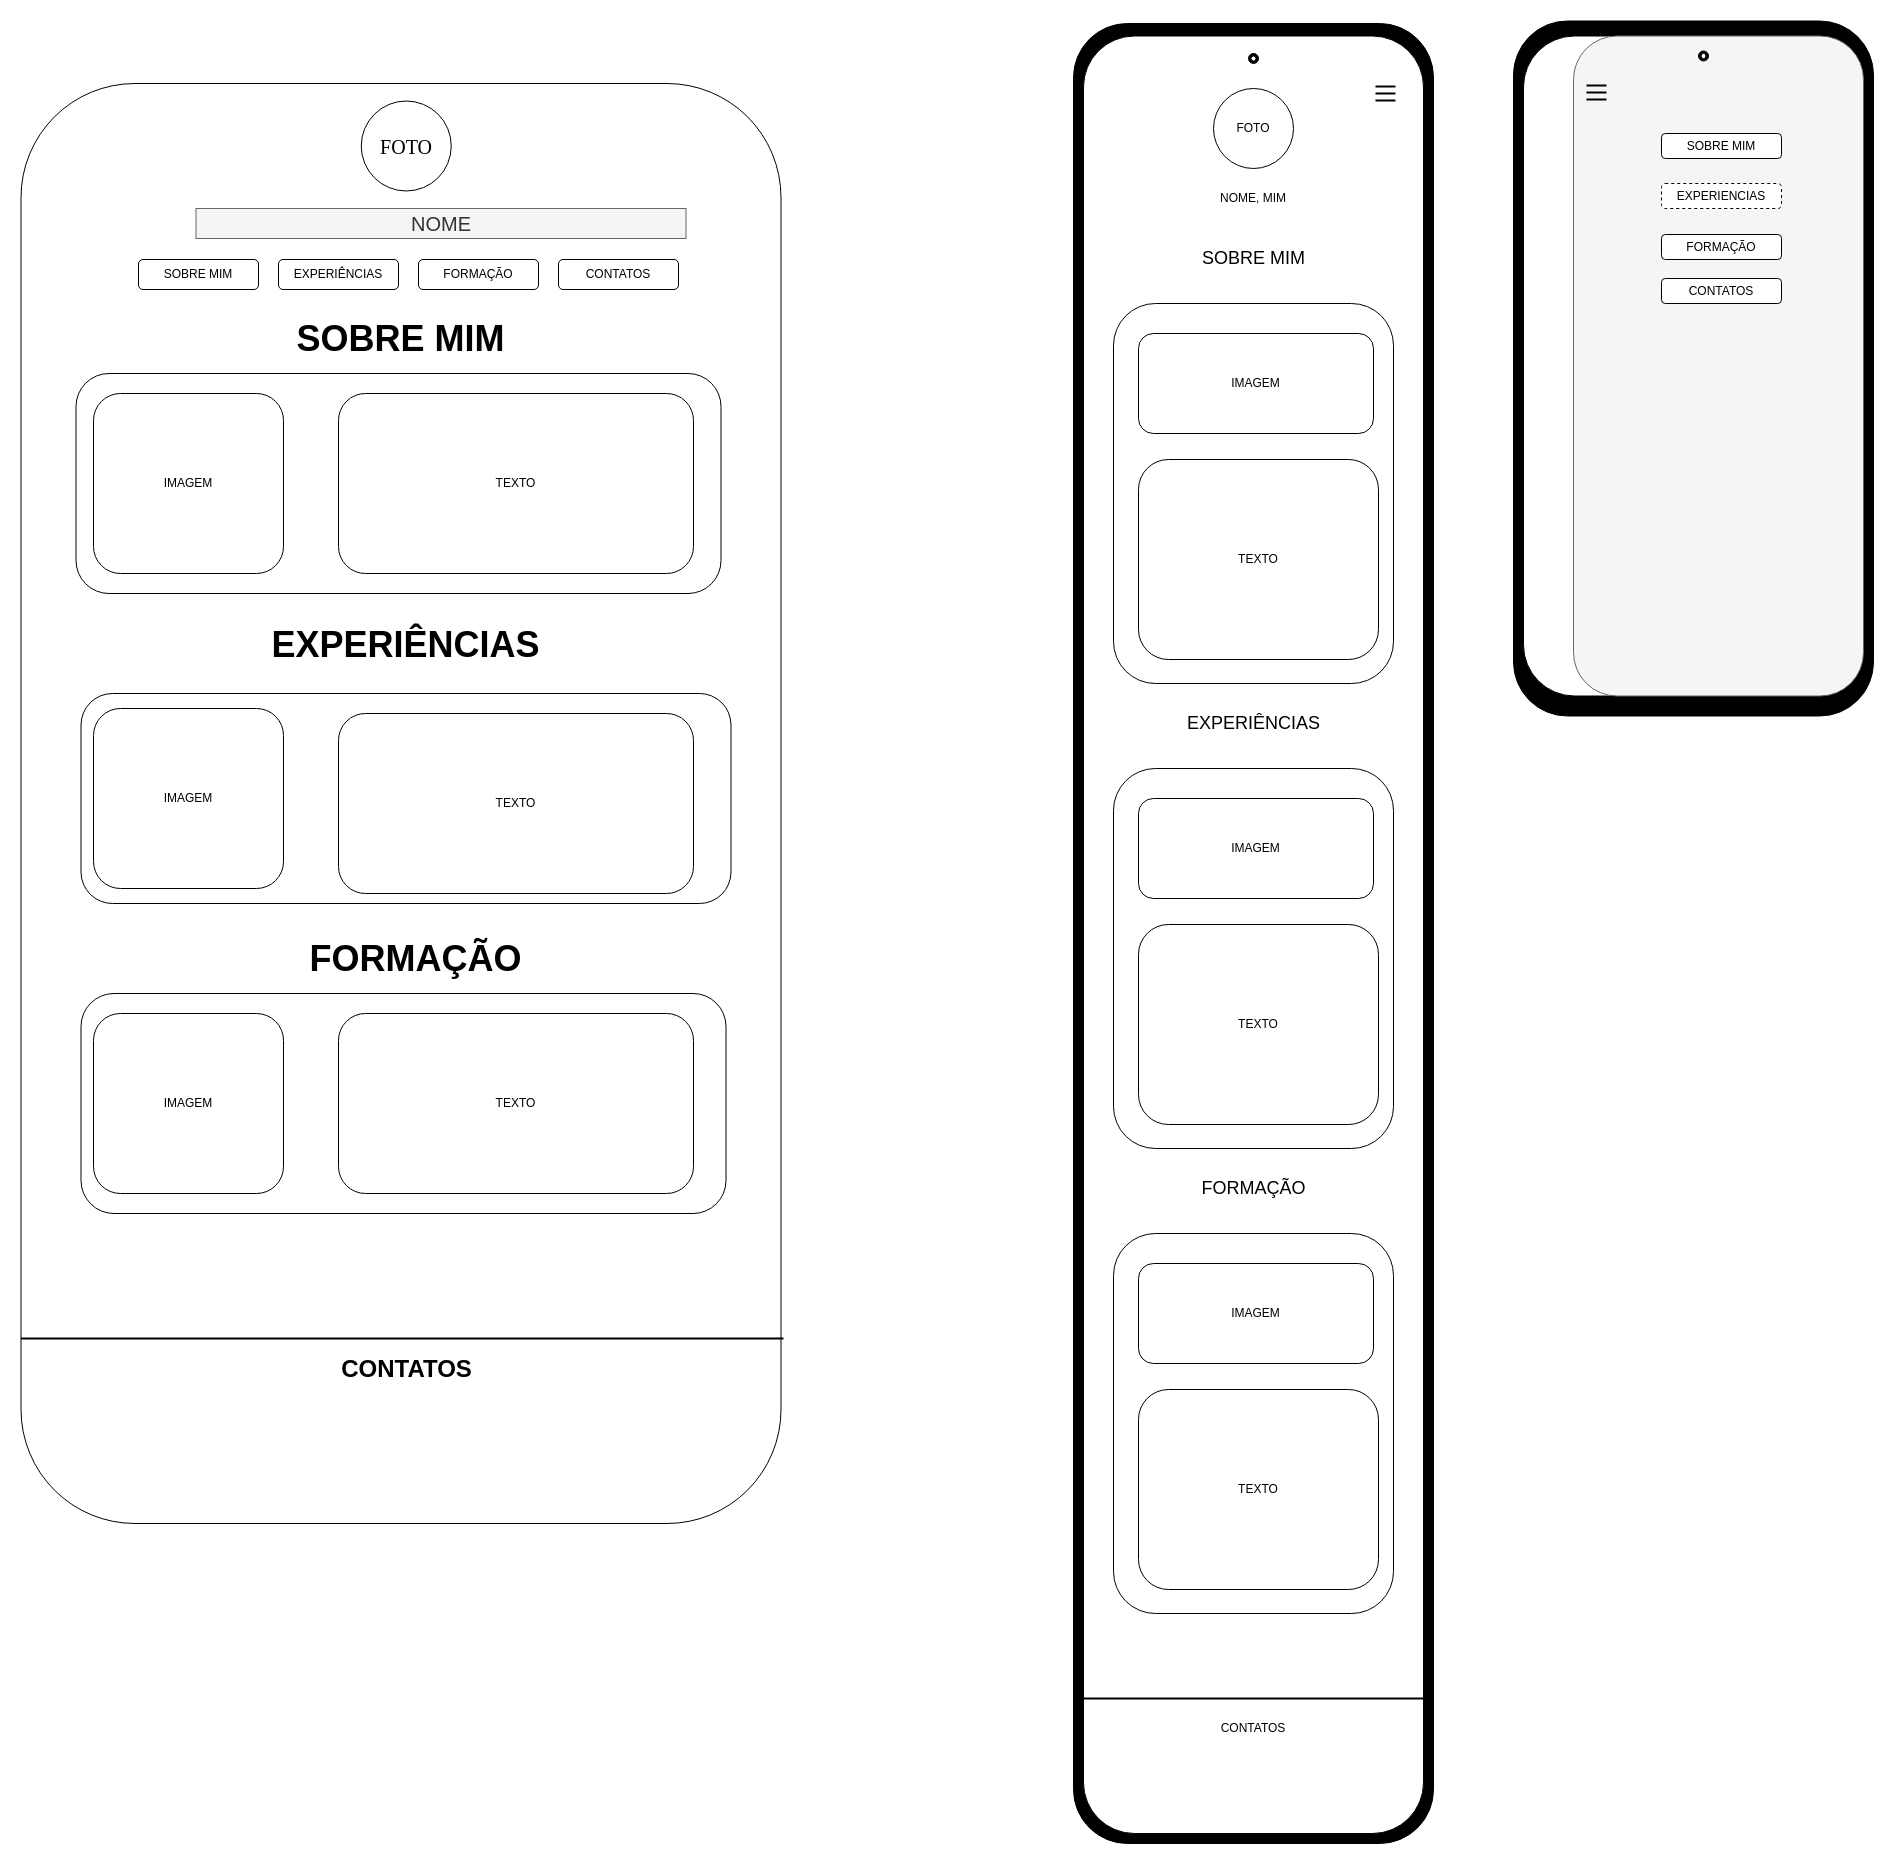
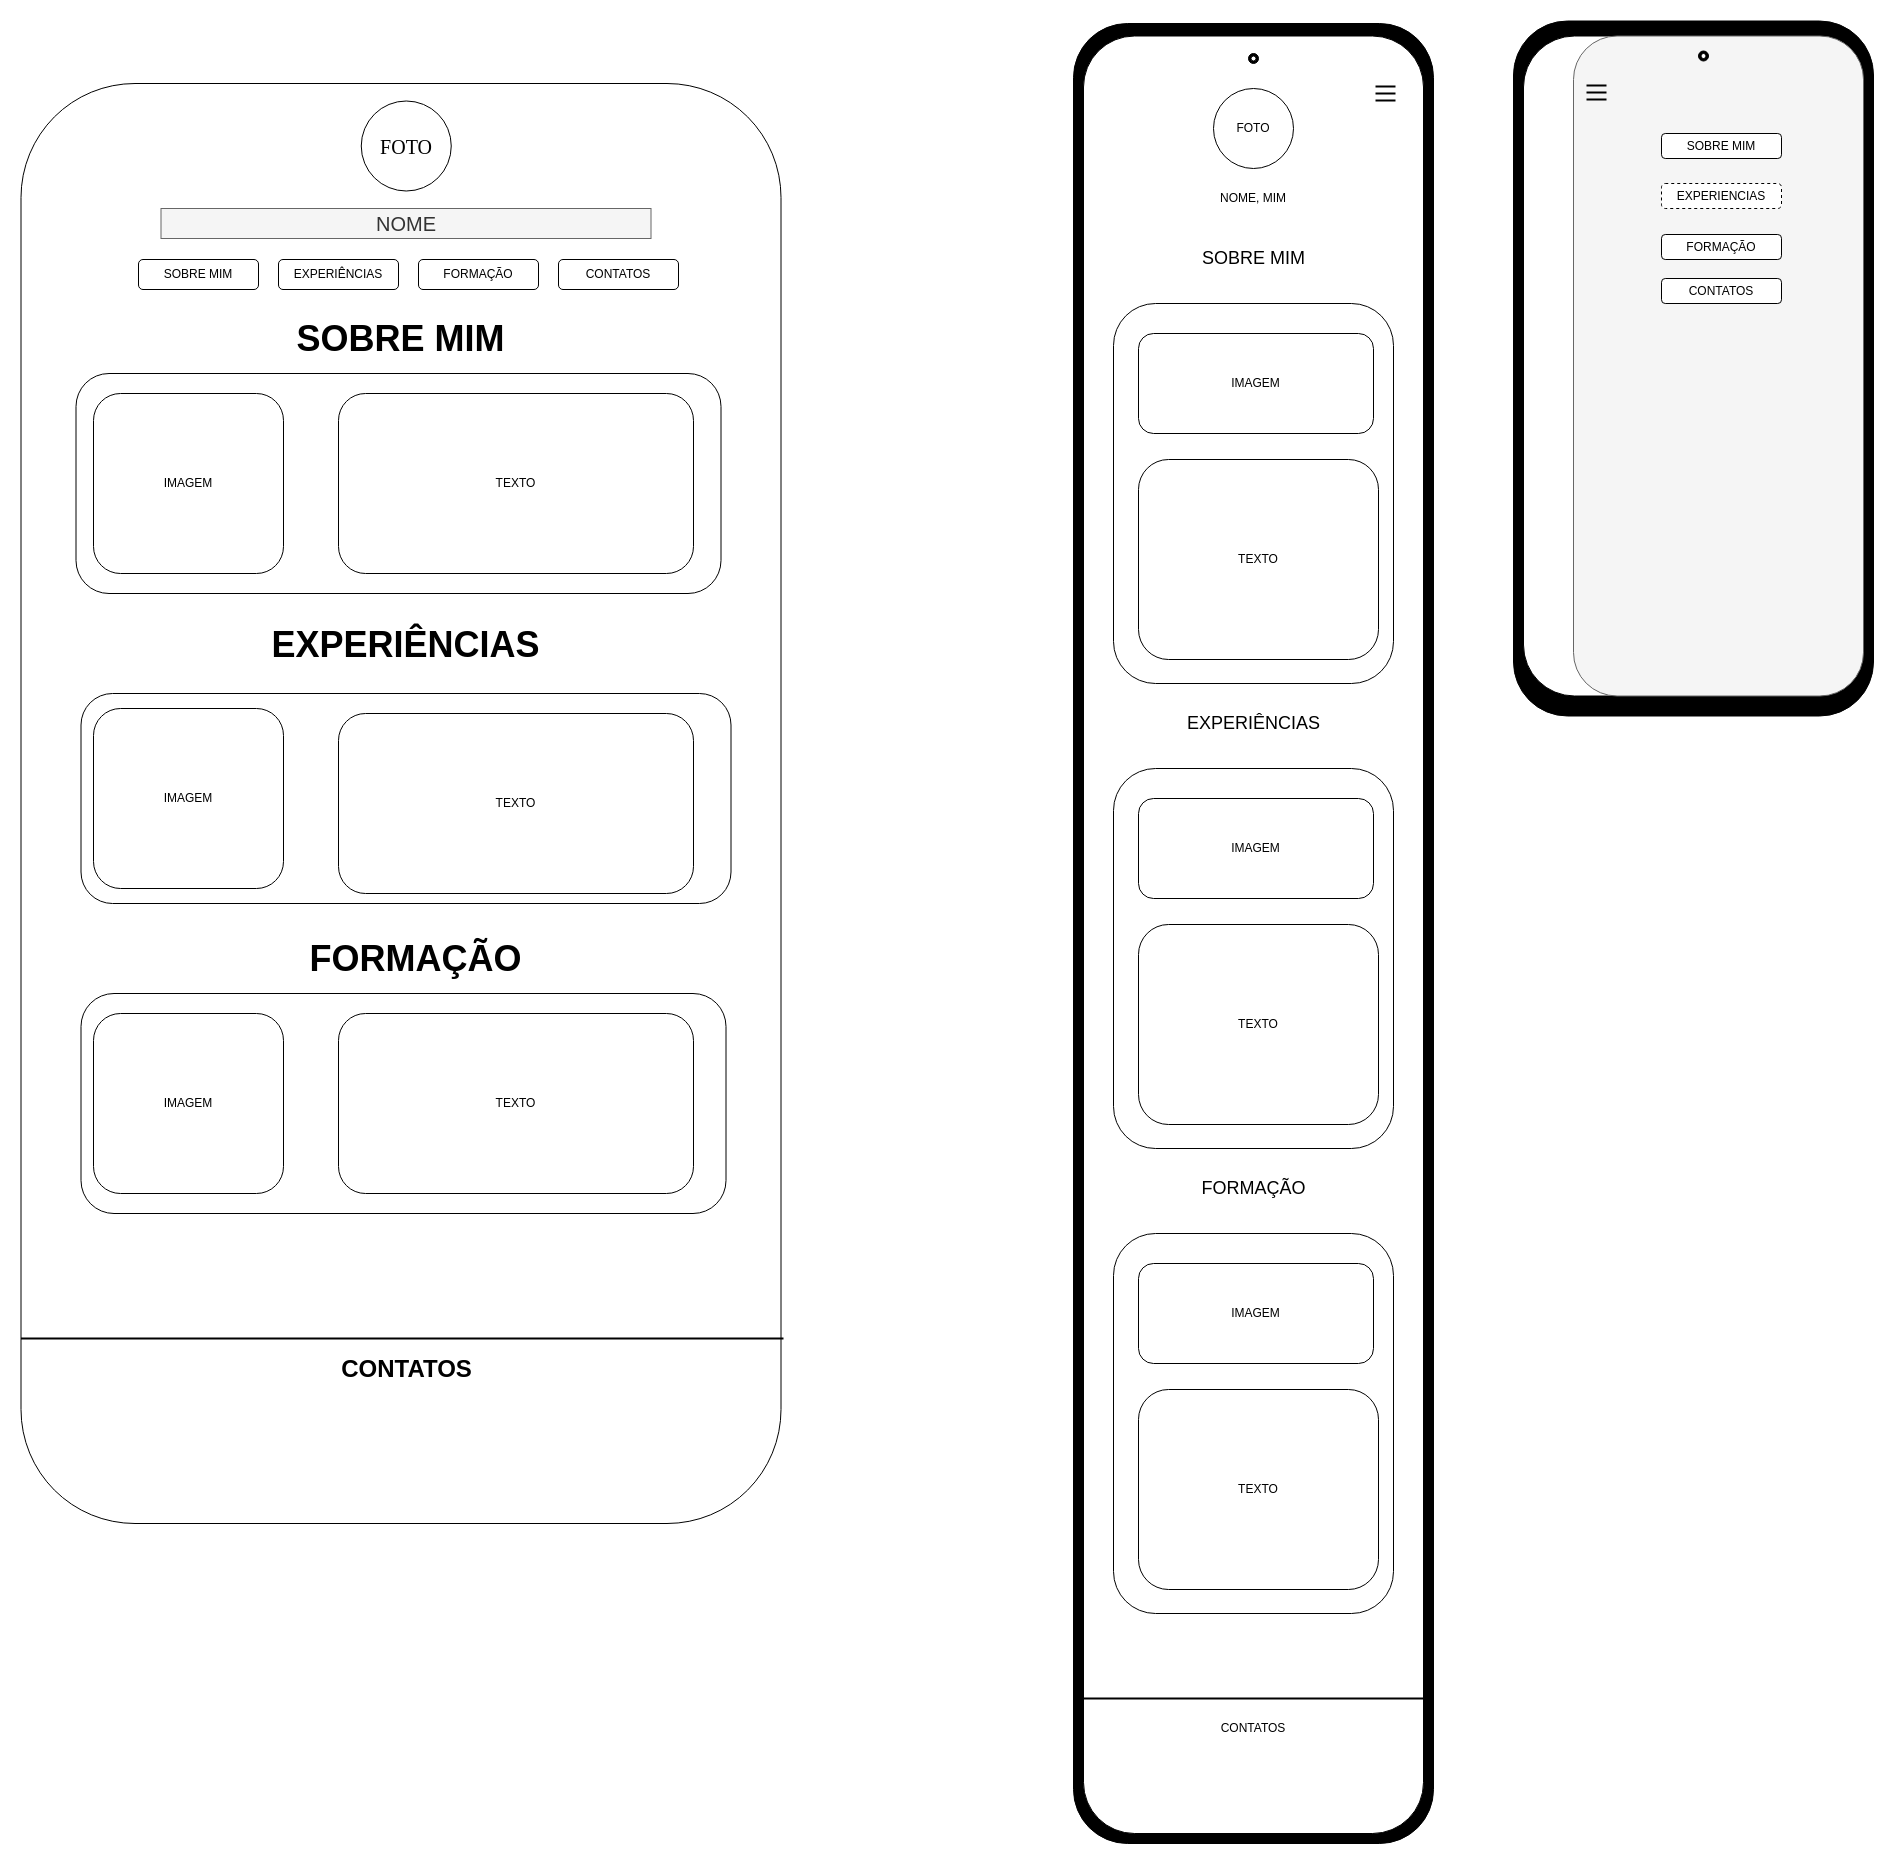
- <mxCell id="15" value="NOME" style="text;html=1;strokeColor=#666666;fillColor=#f5f5f5;align=center;verticalAlign=middle;whiteSpace=wrap;rounded=0;fontSize=20;fontFamily=Helvetica;fontColor=#333333;" parent="1" vertex="1"><mxGeometry x="195.5" y="208" width="490" height="30" as="geometry" /></mxCell>
+ <mxCell id="15" value="NOME" style="text;html=1;strokeColor=#666666;fillColor=#f5f5f5;align=center;verticalAlign=middle;whiteSpace=wrap;rounded=0;fontSize=20;fontFamily=Helvetica;fontColor=#333333;" parent="1" vertex="1"><mxGeometry x="160.5" y="208" width="490" height="30" as="geometry" /></mxCell>
